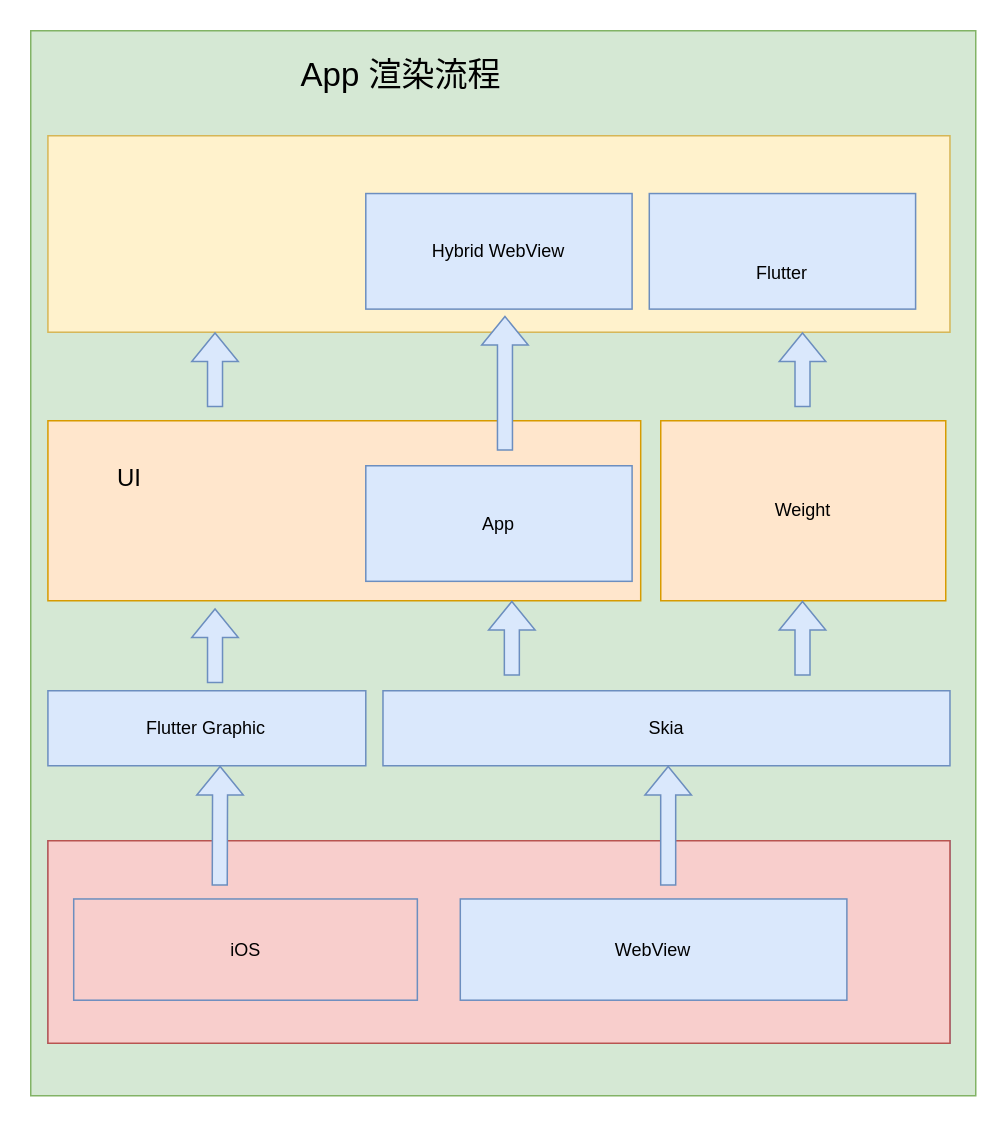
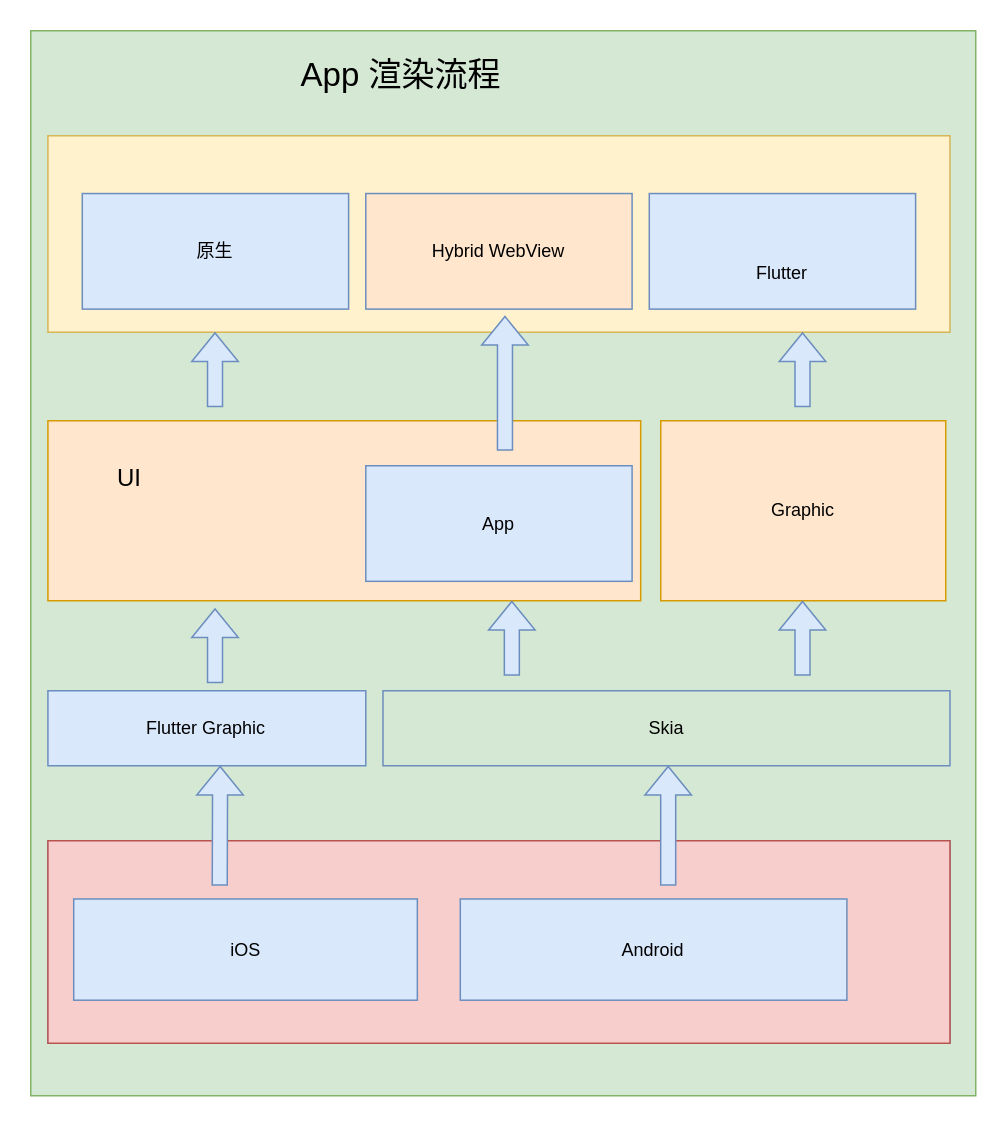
+ <mxCell id="10" value="原生" style="rounded=0;whiteSpace=wrap;html=1;fillColor=#dae8fc;strokeColor=#6c8ebf;container=0;" vertex="1" parent="9"><mxGeometry width="177.545" height="77.049" as="geometry" /></mxCell>
- <mxCell id="12" value="Hybrid WebView" style="rounded=0;whiteSpace=wrap;html=1;fillColor=#dae8fc;strokeColor=#6c8ebf;container=0;" vertex="1" parent="11"><mxGeometry width="177.545" height="77.049" as="geometry" /></mxCell>
+ <mxCell id="12" value="Hybrid WebView" style="rounded=0;whiteSpace=wrap;html=1;fillColor=#ffe6cc;strokeColor=#6c8ebf;container=0;" vertex="1" parent="11"><mxGeometry width="177.545" height="77.049" as="geometry" /></mxCell>
- <mxCell id="27" value="Weight" style="rounded=0;whiteSpace=wrap;html=1;fillColor=#ffe6cc;strokeColor=#d79b00;" vertex="1" parent="1"><mxGeometry x="440" y="280" width="190" height="120" as="geometry" /></mxCell>
+ <mxCell id="27" value="Graphic" style="rounded=0;whiteSpace=wrap;html=1;fillColor=#ffe6cc;strokeColor=#d79b00;" vertex="1" parent="1"><mxGeometry x="440" y="280" width="190" height="120" as="geometry" /></mxCell>
- <mxCell id="17" value="Skia" style="rounded=0;whiteSpace=wrap;html=1;fillColor=#dae8fc;strokeColor=#6c8ebf;" vertex="1" parent="1"><mxGeometry x="254.818" y="460" width="378.0" height="50" as="geometry" /></mxCell>
+ <mxCell id="17" value="Skia" style="rounded=0;whiteSpace=wrap;html=1;fillColor=#d5e8d4;strokeColor=#6c8ebf;" vertex="1" parent="1"><mxGeometry x="254.818" y="460" width="378.0" height="50" as="geometry" /></mxCell>
- <mxCell id="5" value="iOS" style="rounded=0;whiteSpace=wrap;html=1;fillColor=#f8cecc;strokeColor=#6c8ebf;" vertex="1" parent="3"><mxGeometry x="17.182" y="38.81" width="229.091" height="67.5" as="geometry" /></mxCell>
+ <mxCell id="5" value="iOS" style="rounded=0;whiteSpace=wrap;html=1;fillColor=#dae8fc;strokeColor=#6c8ebf;" vertex="1" parent="3"><mxGeometry x="17.182" y="38.81" width="229.091" height="67.5" as="geometry" /></mxCell>
- <mxCell id="6" value="WebView" style="rounded=0;whiteSpace=wrap;html=1;fillColor=#dae8fc;strokeColor=#6c8ebf;" vertex="1" parent="3"><mxGeometry x="274.909" y="38.81" width="257.727" height="67.5" as="geometry" /></mxCell>
+ <mxCell id="6" value="Android" style="rounded=0;whiteSpace=wrap;html=1;fillColor=#dae8fc;strokeColor=#6c8ebf;" vertex="1" parent="3"><mxGeometry x="274.909" y="38.81" width="257.727" height="67.5" as="geometry" /></mxCell>
